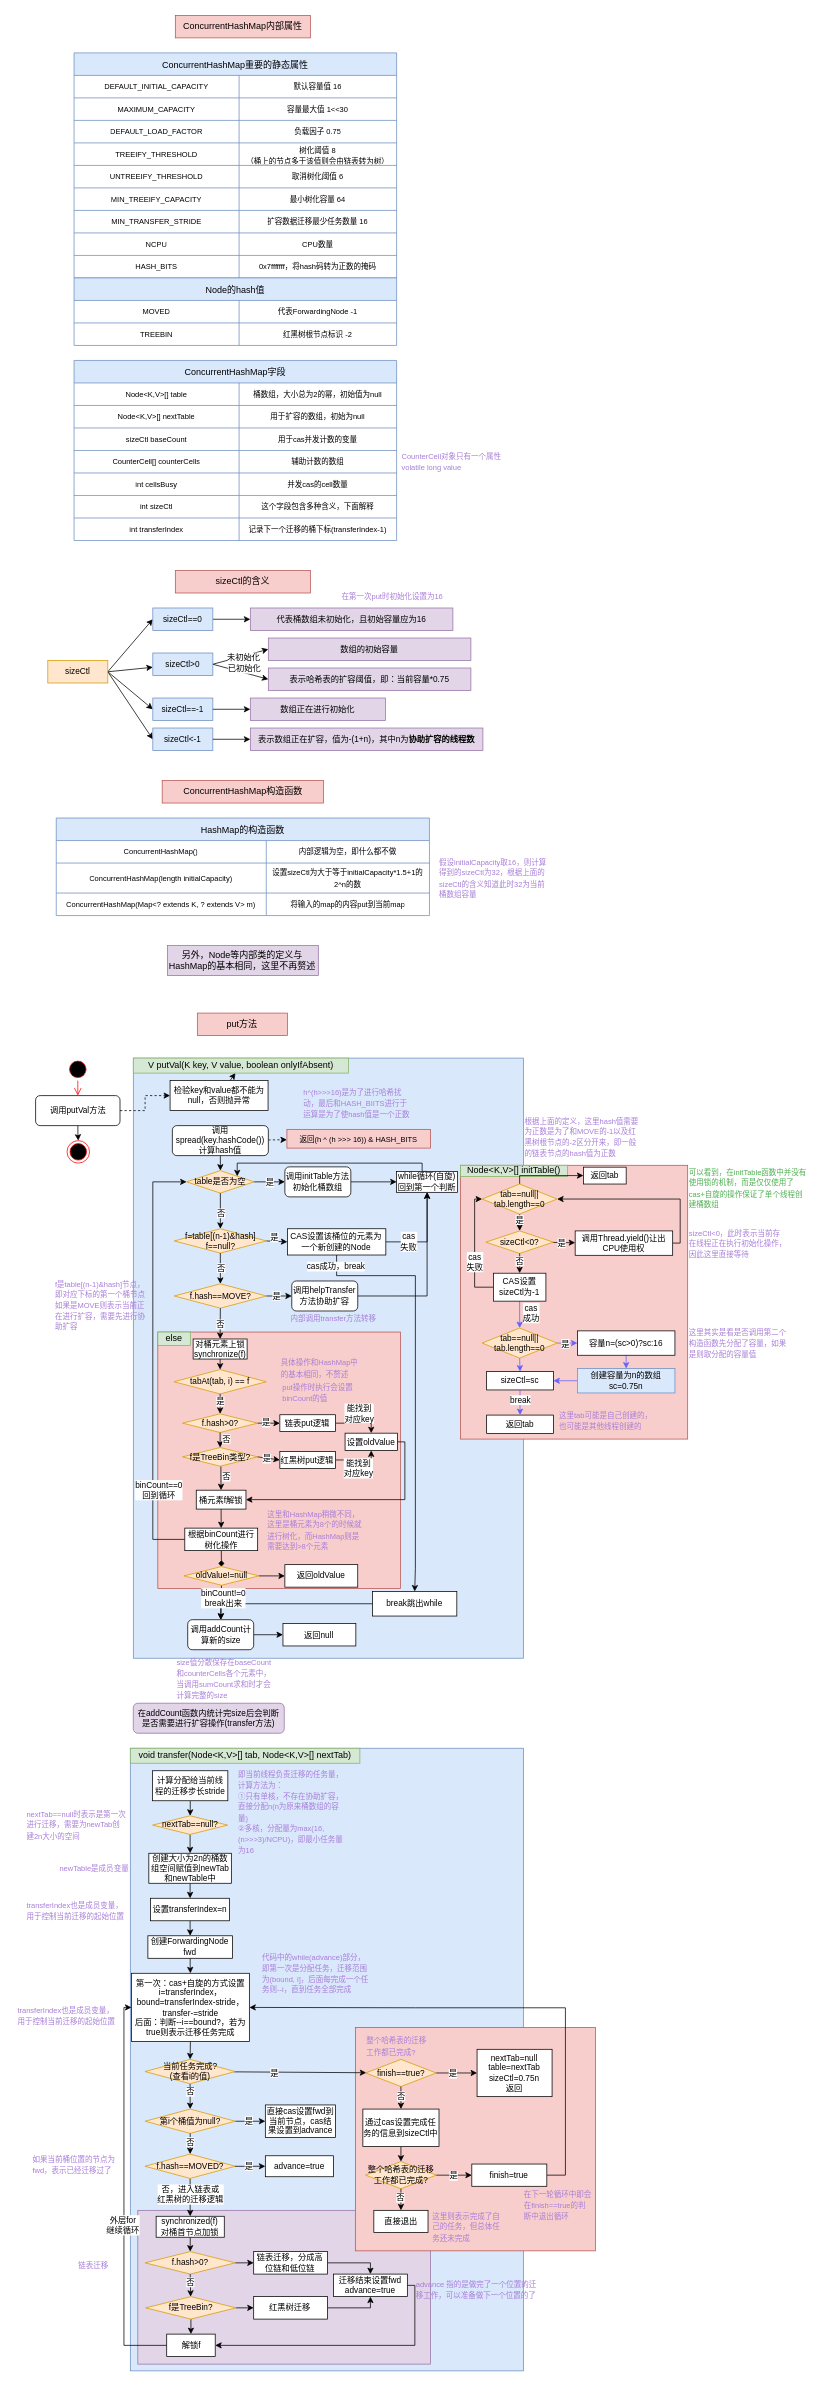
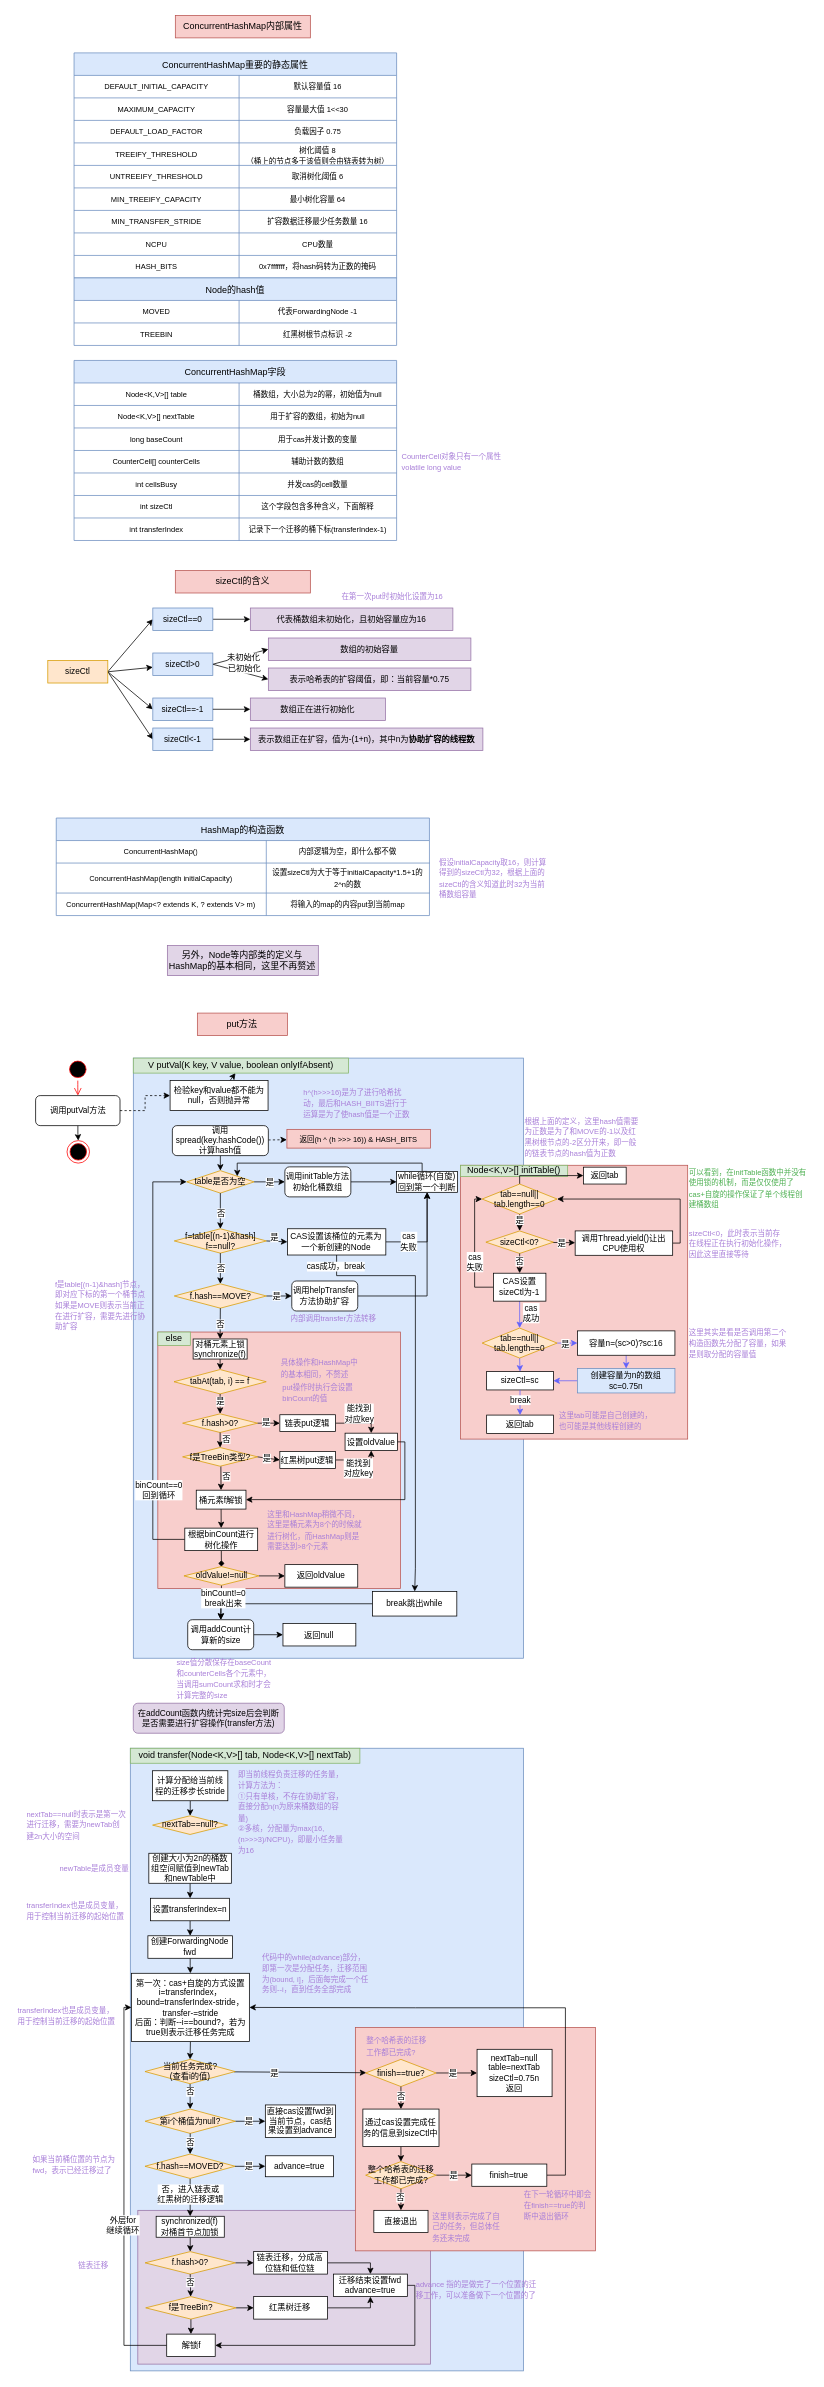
- <mxCell id="51" value="&lt;font style=&quot;font-size: 10px&quot;&gt;sizeCtl baseCount&lt;/font&gt;" style="shape=partialRectangle;html=1;whiteSpace=wrap;connectable=0;fillColor=none;top=0;left=0;bottom=0;right=0;overflow=hidden;pointerEvents=1;" parent="50" vertex="1"><mxGeometry width="220" height="30" as="geometry"><mxRectangle width="220" height="30" as="alternateBounds" /></mxGeometry></mxCell>
+ <mxCell id="51" value="&lt;font style=&quot;font-size: 10px&quot;&gt;long baseCount&lt;/font&gt;" style="shape=partialRectangle;html=1;whiteSpace=wrap;connectable=0;fillColor=none;top=0;left=0;bottom=0;right=0;overflow=hidden;pointerEvents=1;" parent="50" vertex="1"><mxGeometry width="220" height="30" as="geometry"><mxRectangle width="220" height="30" as="alternateBounds" /></mxGeometry></mxCell>
- <mxCell id="89" value="ConcurrentHashMap构造函数" style="rounded=0;whiteSpace=wrap;html=1;fillColor=#f8cecc;strokeColor=#b85450;" parent="1" vertex="1"><mxGeometry x="215.5" y="1040" width="215" height="30" as="geometry" /></mxCell>
- <mxCell id="230" value="" style="edgeStyle=orthogonalEdgeStyle;rounded=0;html=1;fontSize=11;fontColor=#000000;strokeColor=#000000;" edge="1" parent="1" source="231" target="234"><mxGeometry relative="1" as="geometry" /></mxCell>
